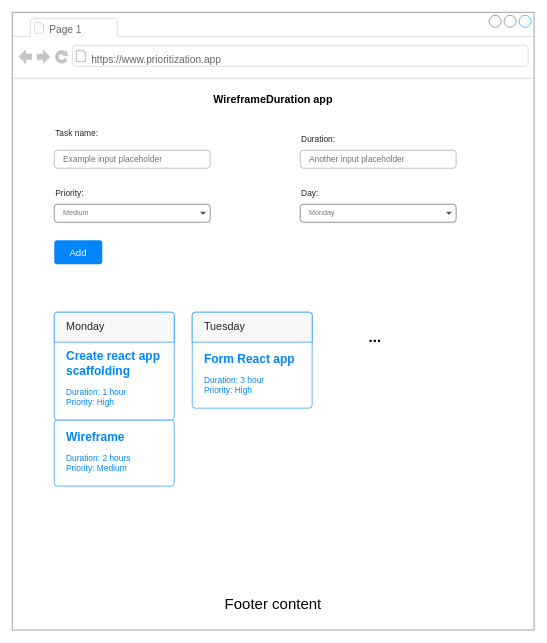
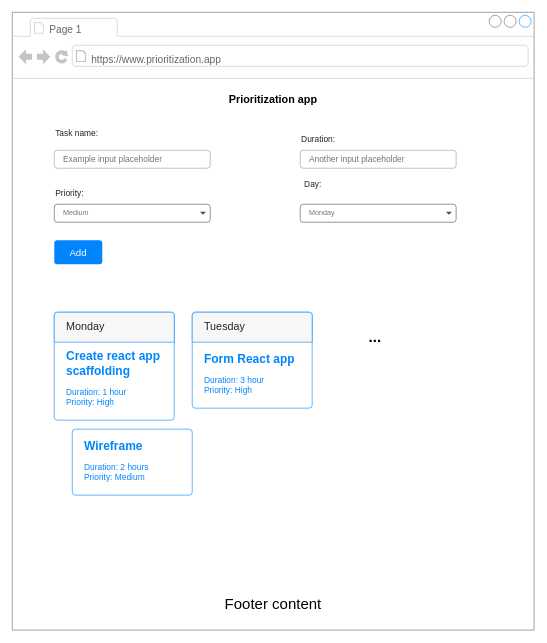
- <mxCell id="5" value="&lt;b&gt;&lt;font style=&quot;font-size: 18px;&quot;&gt;WireframeDuration app&lt;/font&gt;&lt;/b&gt;" style="text;html=1;strokeColor=none;fillColor=none;align=center;verticalAlign=middle;whiteSpace=wrap;rounded=0;" vertex="1" parent="2"><mxGeometry x="315" y="130" width="240" height="30" as="geometry" /></mxCell>
+ <mxCell id="5" value="&lt;b&gt;&lt;font style=&quot;font-size: 18px;&quot;&gt;Prioritization app&lt;/font&gt;&lt;/b&gt;" style="text;html=1;strokeColor=none;fillColor=none;align=center;verticalAlign=middle;whiteSpace=wrap;rounded=0;" vertex="1" parent="2"><mxGeometry x="315" y="130" width="240" height="30" as="geometry" /></mxCell>
- <mxCell id="14" value="Day:" style="fillColor=none;strokeColor=none;align=left;fontSize=14;fontColor=#212529;" vertex="1" parent="2"><mxGeometry x="480" y="280" width="260" height="40" as="geometry" /></mxCell>
+ <mxCell id="14" value="Day:" style="fillColor=none;strokeColor=none;align=left;fontSize=14;fontColor=#212529;" vertex="1" parent="2"><mxGeometry x="485" y="265" width="260" height="40" as="geometry" /></mxCell>
- <mxCell id="19" value="&lt;b&gt;&lt;font style=&quot;font-size: 20px&quot;&gt;Wireframe&lt;/font&gt;&lt;/b&gt;&lt;br style=&quot;font-size: 14px&quot;&gt;&lt;br style=&quot;font-size: 14px&quot;&gt;Duration: 2 hours&lt;br&gt;Priority: Medium" style="html=1;shadow=0;dashed=0;shape=mxgraph.bootstrap.rrect;rSize=5;strokeColor=#0085FC;html=1;whiteSpace=wrap;fillColor=#ffffff;fontColor=#0085FC;verticalAlign=bottom;align=left;spacing=20;spacingBottom=0;fontSize=14;" vertex="1" parent="2"><mxGeometry x="70" y="680" width="200" height="110" as="geometry" /></mxCell>
+ <mxCell id="19" value="&lt;b&gt;&lt;font style=&quot;font-size: 20px&quot;&gt;Wireframe&lt;/font&gt;&lt;/b&gt;&lt;br style=&quot;font-size: 14px&quot;&gt;&lt;br style=&quot;font-size: 14px&quot;&gt;Duration: 2 hours&lt;br&gt;Priority: Medium" style="html=1;shadow=0;dashed=0;shape=mxgraph.bootstrap.rrect;rSize=5;strokeColor=#0085FC;html=1;whiteSpace=wrap;fillColor=#ffffff;fontColor=#0085FC;verticalAlign=bottom;align=left;spacing=20;spacingBottom=0;fontSize=14;" vertex="1" parent="2"><mxGeometry x="100" y="695" width="200" height="110" as="geometry" /></mxCell>
